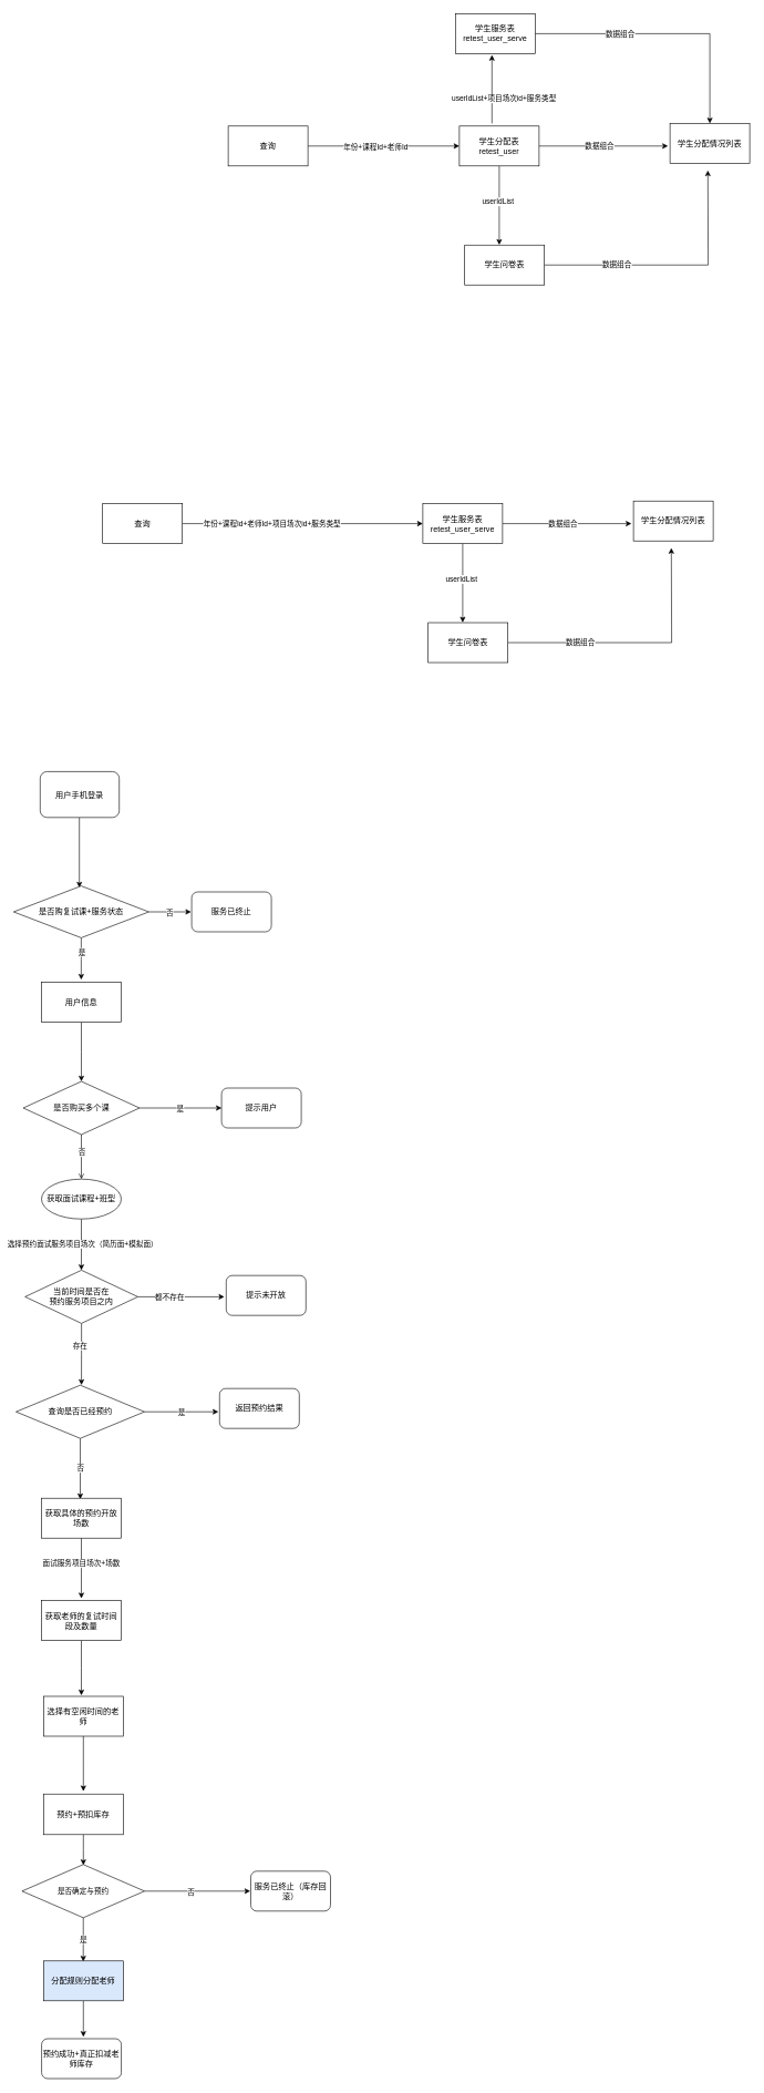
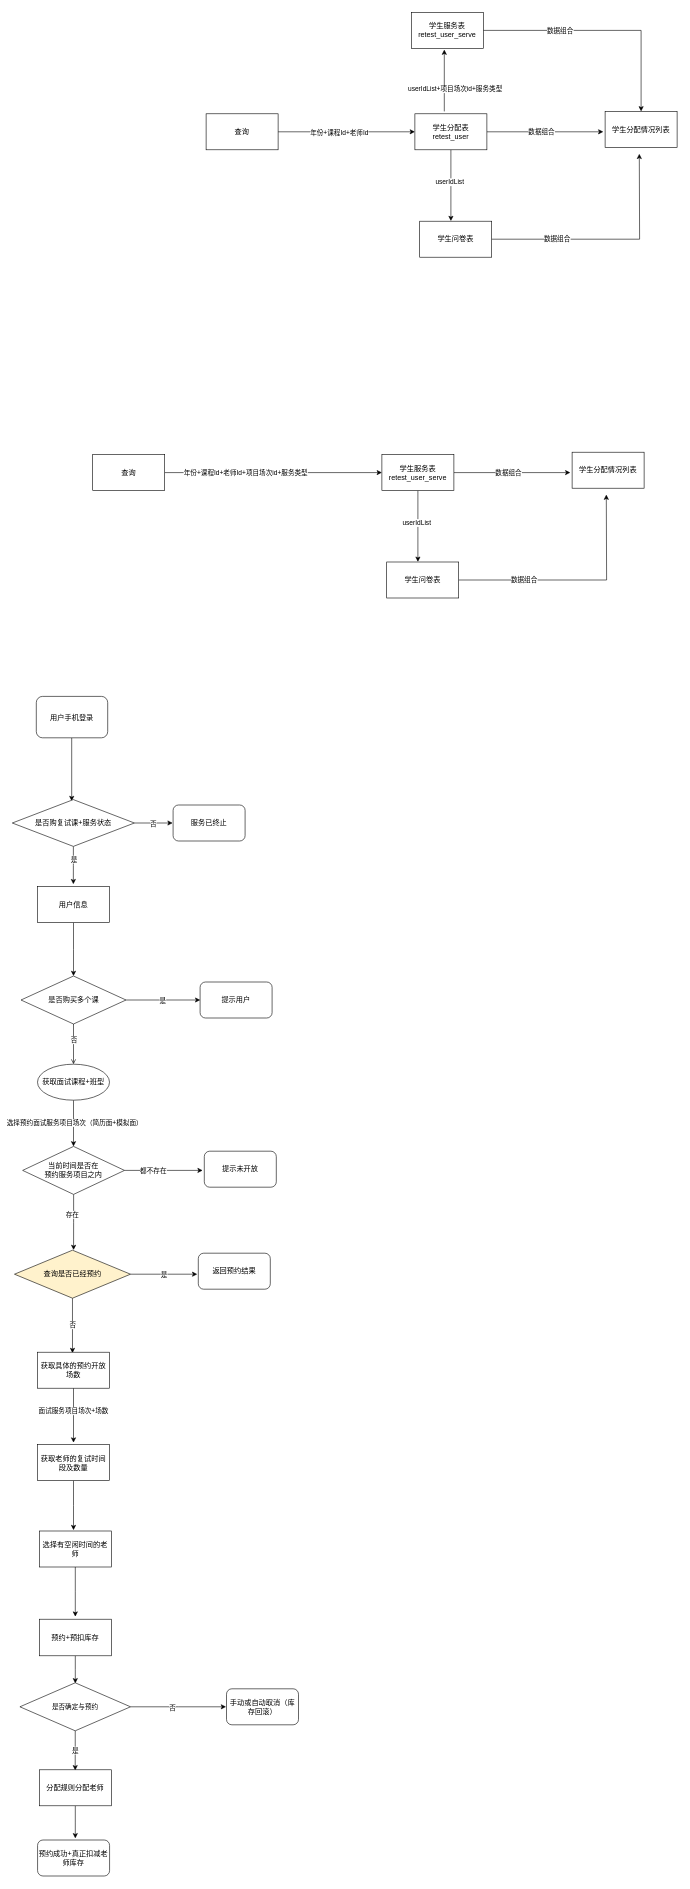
- <mxCell id="56" value="查询是否已经预约" style="rhombus;whiteSpace=wrap;html=1;" vertex="1" parent="1"><mxGeometry x="23.63" y="2083" width="193.37" height="80" as="geometry" /></mxCell>
+ <mxCell id="56" value="查询是否已经预约" style="rhombus;whiteSpace=wrap;html=1;fillColor=#fff2cc;" vertex="1" parent="1"><mxGeometry x="23.63" y="2083" width="193.37" height="80" as="geometry" /></mxCell>
- <mxCell id="72" value="服务已终止（库存回滚）" style="rounded=1;whiteSpace=wrap;html=1;" vertex="1" parent="1"><mxGeometry x="377" y="2814" width="120" height="60" as="geometry" /></mxCell>
+ <mxCell id="72" value="手动或自动取消（库存回滚）" style="rounded=1;whiteSpace=wrap;html=1;" vertex="1" parent="1"><mxGeometry x="377" y="2814" width="120" height="60" as="geometry" /></mxCell>
- <mxCell id="74" value="分配规则分配老师" style="rounded=0;whiteSpace=wrap;html=1;fillColor=#dae8fc;" vertex="1" parent="1"><mxGeometry x="65" y="2949" width="120" height="60" as="geometry" /></mxCell>
+ <mxCell id="74" value="分配规则分配老师" style="rounded=0;whiteSpace=wrap;html=1;" vertex="1" parent="1"><mxGeometry x="65" y="2949" width="120" height="60" as="geometry" /></mxCell>
